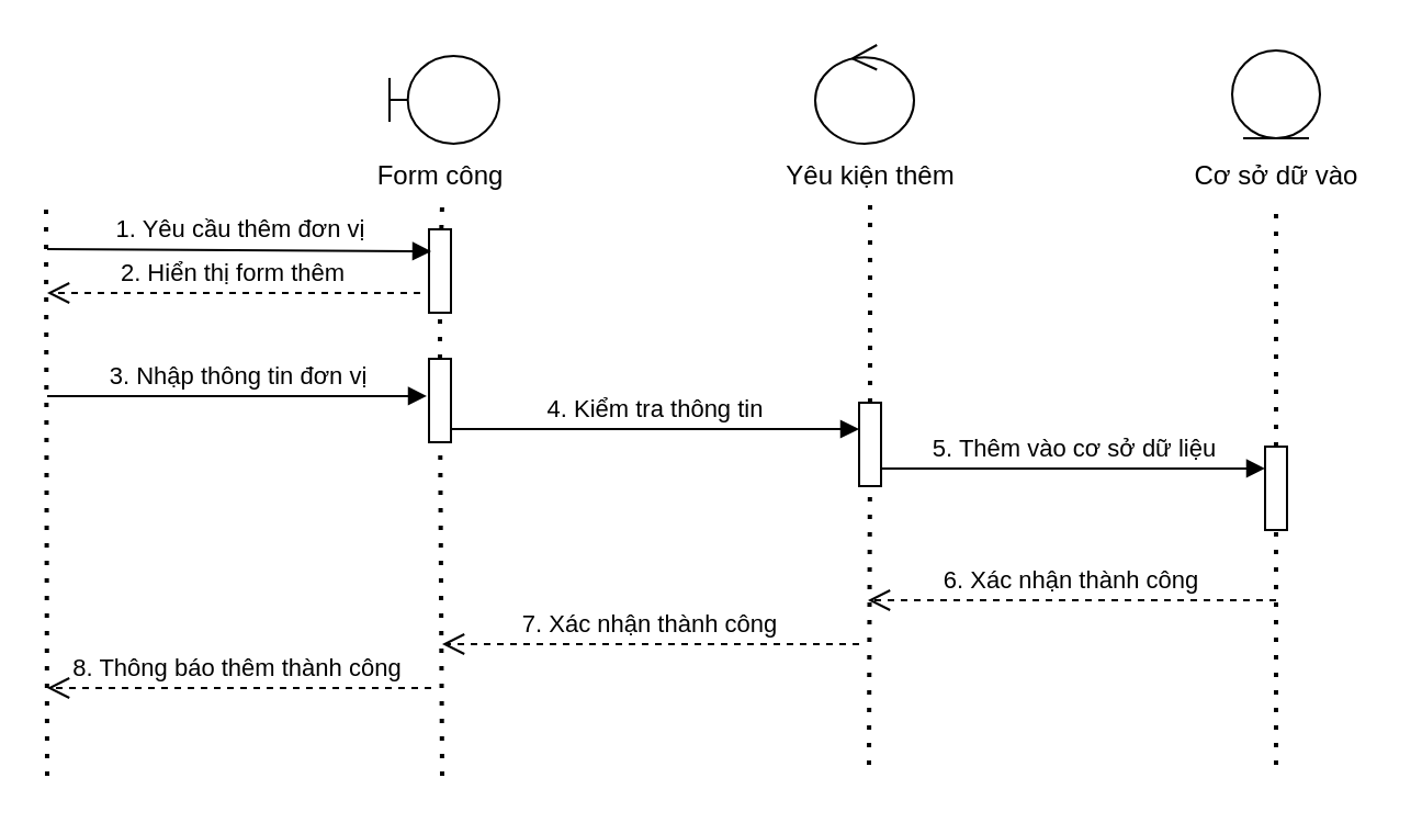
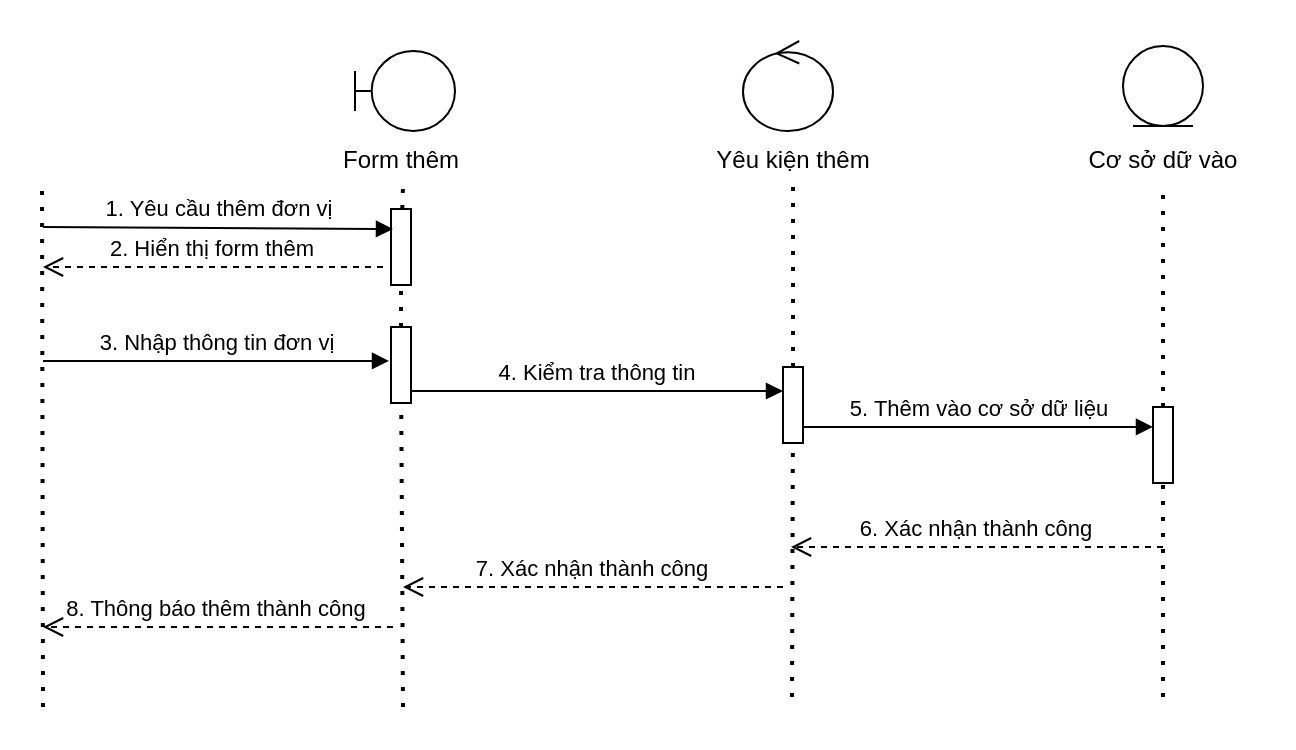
- <mxCell id="7" value="Form công" style="text;html=1;align=center;verticalAlign=middle;resizable=0;points=[];autosize=1;strokeColor=none;fillColor=none;" parent="1" vertex="1"><mxGeometry x="165" y="70" width="70" height="20" as="geometry" /></mxCell>
+ <mxCell id="7" value="Form thêm" style="text;html=1;align=center;verticalAlign=middle;resizable=0;points=[];autosize=1;strokeColor=none;fillColor=none;" parent="1" vertex="1"><mxGeometry x="165" y="70" width="70" height="20" as="geometry" /></mxCell>
